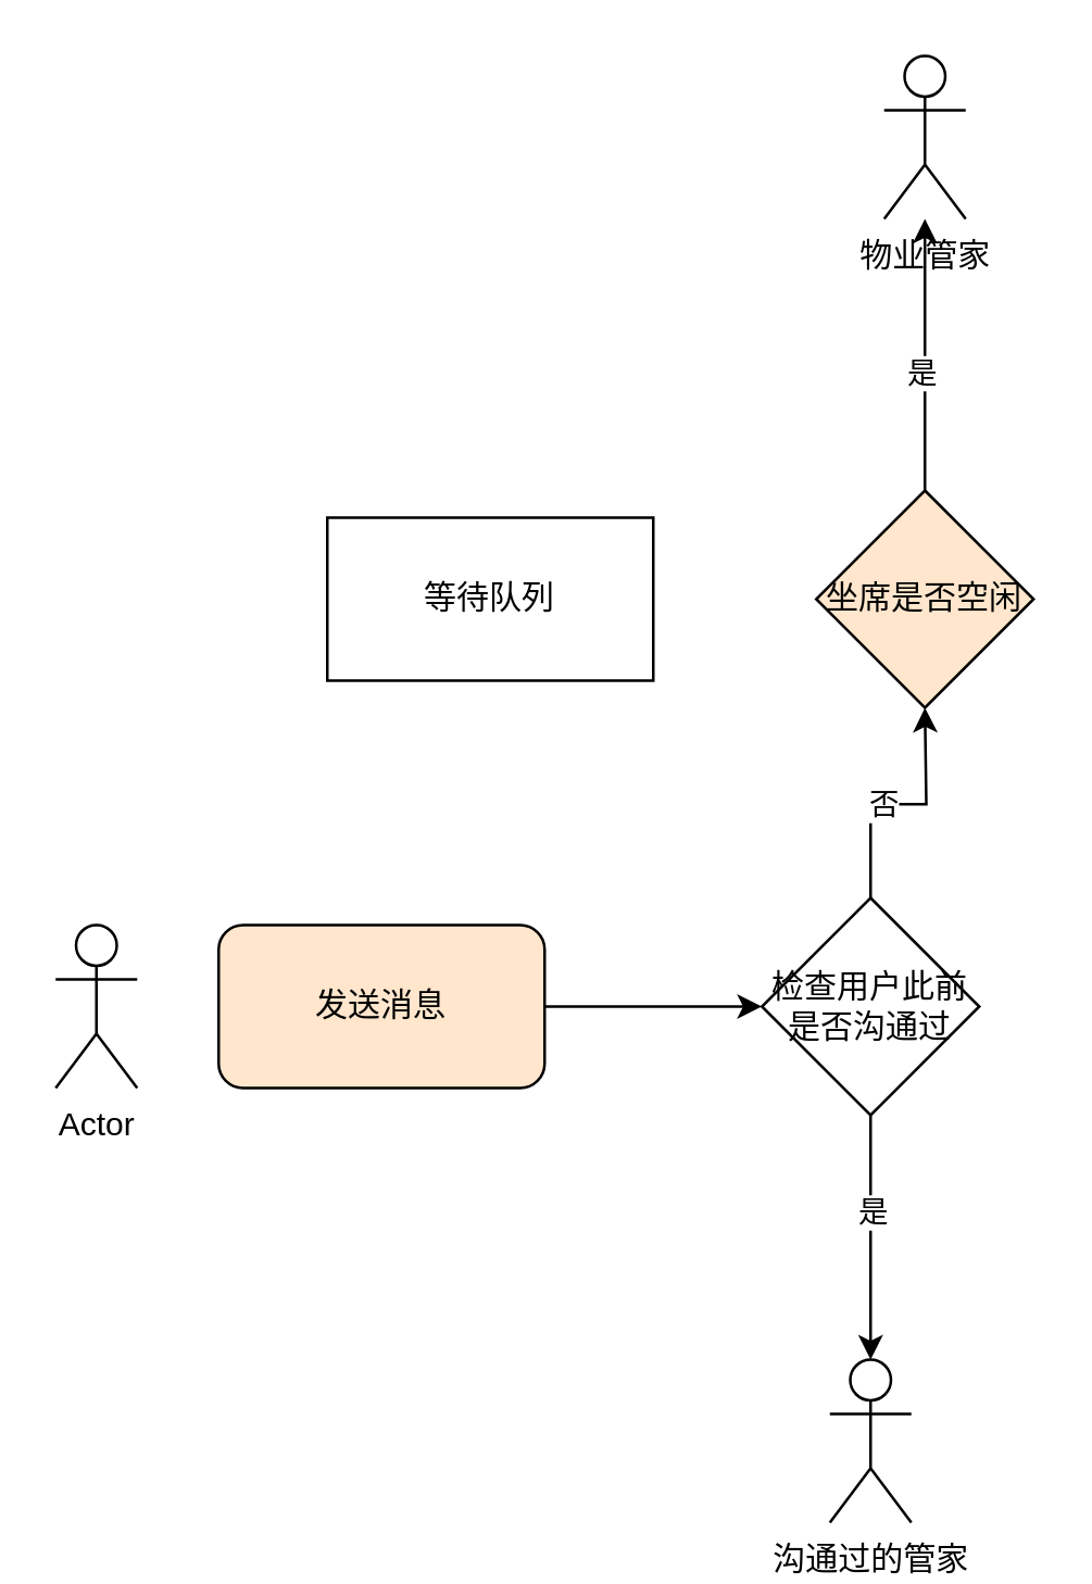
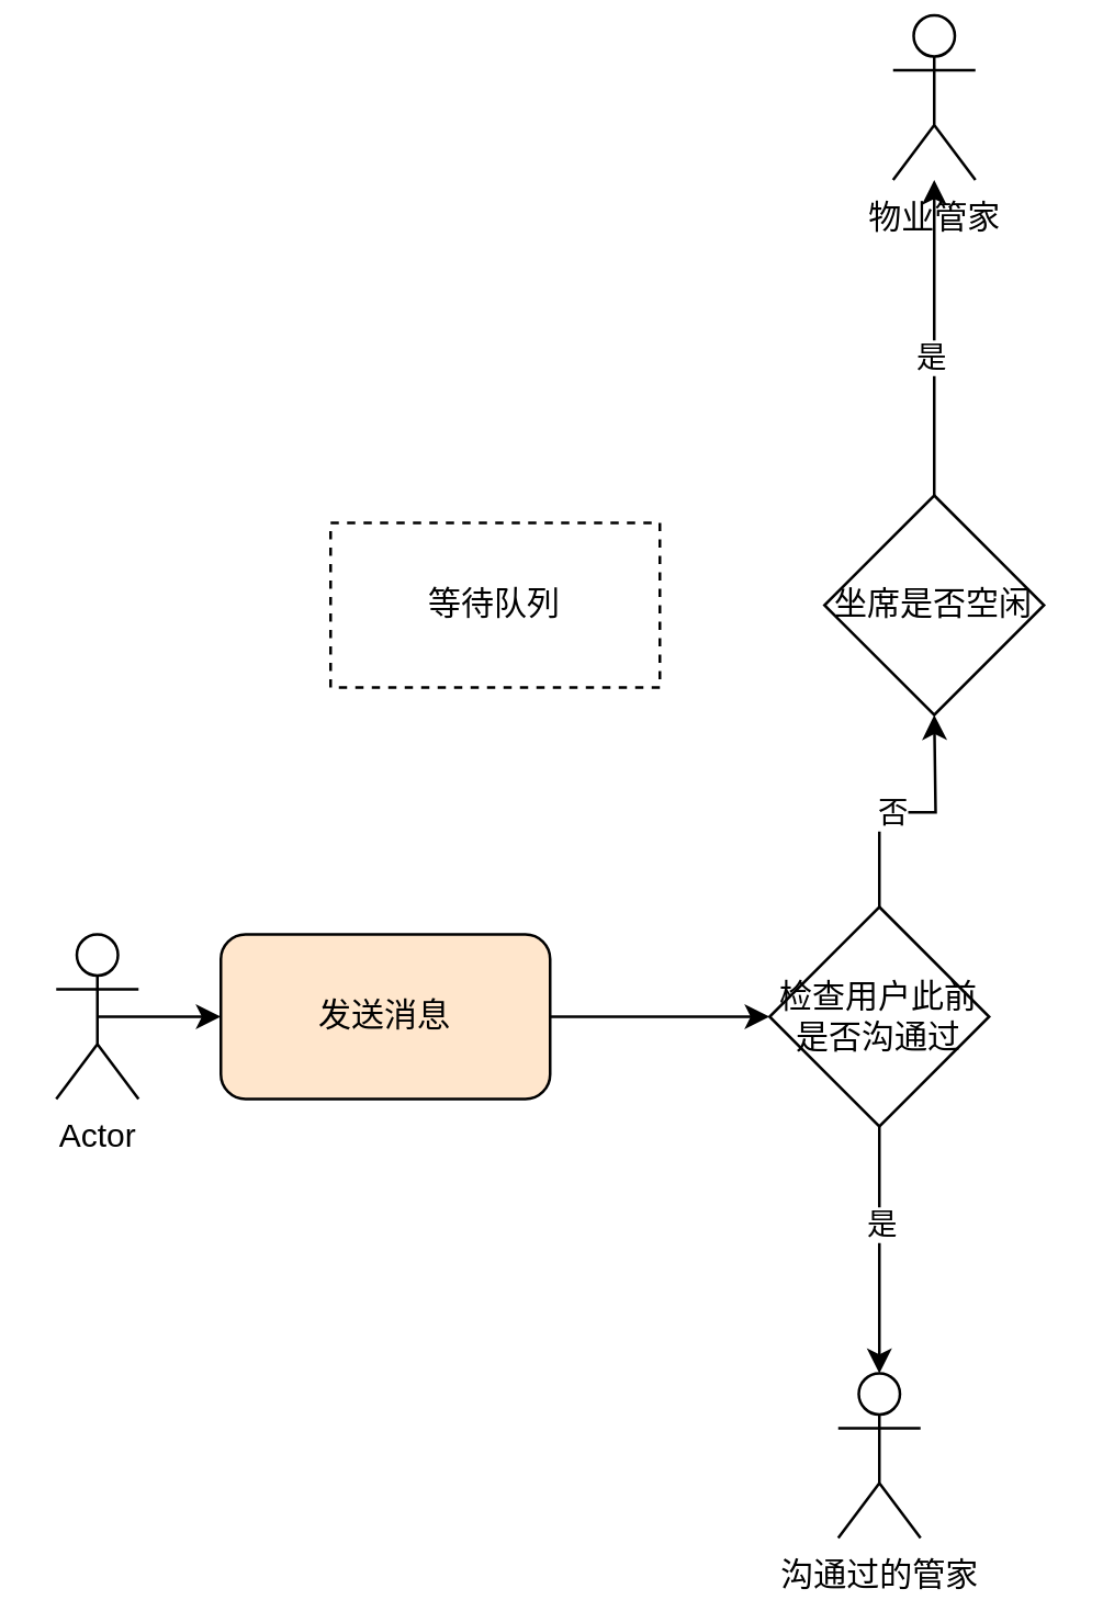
- <mxCell id="8" value="物业管家&lt;div&gt;&lt;br&gt;&lt;/div&gt;" style="shape=umlActor;verticalLabelPosition=bottom;verticalAlign=top;html=1;outlineConnect=0;" vertex="1" parent="1"><mxGeometry x="325" y="20" width="30" height="60" as="geometry" /></mxCell>
+ <mxCell id="8" value="物业管家&lt;div&gt;&lt;br&gt;&lt;/div&gt;" style="shape=umlActor;verticalLabelPosition=bottom;verticalAlign=top;html=1;outlineConnect=0;" vertex="1" parent="1"><mxGeometry x="325" y="5" width="30" height="60" as="geometry" /></mxCell>
- <mxCell id="16" value="等待队列" style="whiteSpace=wrap;html=1;" vertex="1" parent="1"><mxGeometry x="120" y="190" width="120" height="60" as="geometry" /></mxCell>
+ <mxCell id="16" value="等待队列" style="whiteSpace=wrap;html=1;dashed=1;" vertex="1" parent="1"><mxGeometry x="120" y="190" width="120" height="60" as="geometry" /></mxCell>
- <mxCell id="15" value="坐席是否空闲" style="rhombus;whiteSpace=wrap;html=1;fillColor=#ffe6cc;" vertex="1" parent="1"><mxGeometry x="300" y="180" width="80" height="80" as="geometry" /></mxCell>
+ <mxCell id="15" value="坐席是否空闲" style="rhombus;whiteSpace=wrap;html=1;" vertex="1" parent="1"><mxGeometry x="300" y="180" width="80" height="80" as="geometry" /></mxCell>
+ <mxCell id="2" style="edgeStyle=orthogonalEdgeStyle;rounded=0;orthogonalLoop=1;jettySize=auto;html=1;exitX=0.5;exitY=0.5;exitDx=0;exitDy=0;exitPerimeter=0;" edge="1" parent="1" source="3" target="5"><mxGeometry relative="1" as="geometry"><mxPoint x="140" y="370" as="targetPoint" /></mxGeometry></mxCell>
